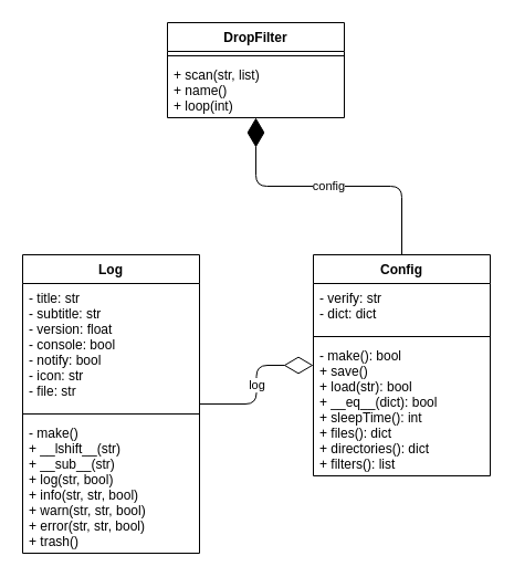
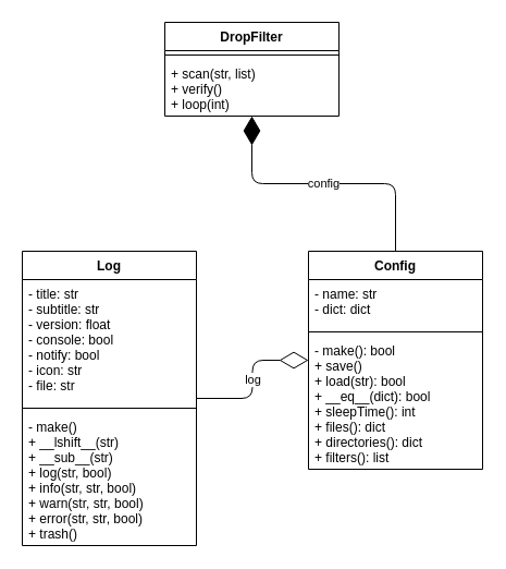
- <mxCell id="12" value="+ scan(str, list)&#10;+ name()&#10;+ loop(int)" style="text;strokeColor=none;fillColor=none;align=left;verticalAlign=top;spacingLeft=4;spacingRight=4;overflow=hidden;rotatable=0;points=[[0,0.5],[1,0.5]];portConstraint=eastwest;rounded=0;" parent="10" vertex="1"><mxGeometry y="34" width="160" height="52" as="geometry" /></mxCell>
+ <mxCell id="12" value="+ scan(str, list)&#10;+ verify()&#10;+ loop(int)" style="text;strokeColor=none;fillColor=none;align=left;verticalAlign=top;spacingLeft=4;spacingRight=4;overflow=hidden;rotatable=0;points=[[0,0.5],[1,0.5]];portConstraint=eastwest;rounded=0;" parent="10" vertex="1"><mxGeometry y="34" width="160" height="52" as="geometry" /></mxCell>
- <mxCell id="7" value="- verify: str&#10;- dict: dict" style="text;strokeColor=none;fillColor=none;align=left;verticalAlign=top;spacingLeft=4;spacingRight=4;overflow=hidden;rotatable=0;points=[[0,0.5],[1,0.5]];portConstraint=eastwest;rounded=0;" parent="6" vertex="1"><mxGeometry y="26" width="160" height="44" as="geometry" /></mxCell>
+ <mxCell id="7" value="- name: str&#10;- dict: dict" style="text;strokeColor=none;fillColor=none;align=left;verticalAlign=top;spacingLeft=4;spacingRight=4;overflow=hidden;rotatable=0;points=[[0,0.5],[1,0.5]];portConstraint=eastwest;rounded=0;" parent="6" vertex="1"><mxGeometry y="26" width="160" height="44" as="geometry" /></mxCell>
